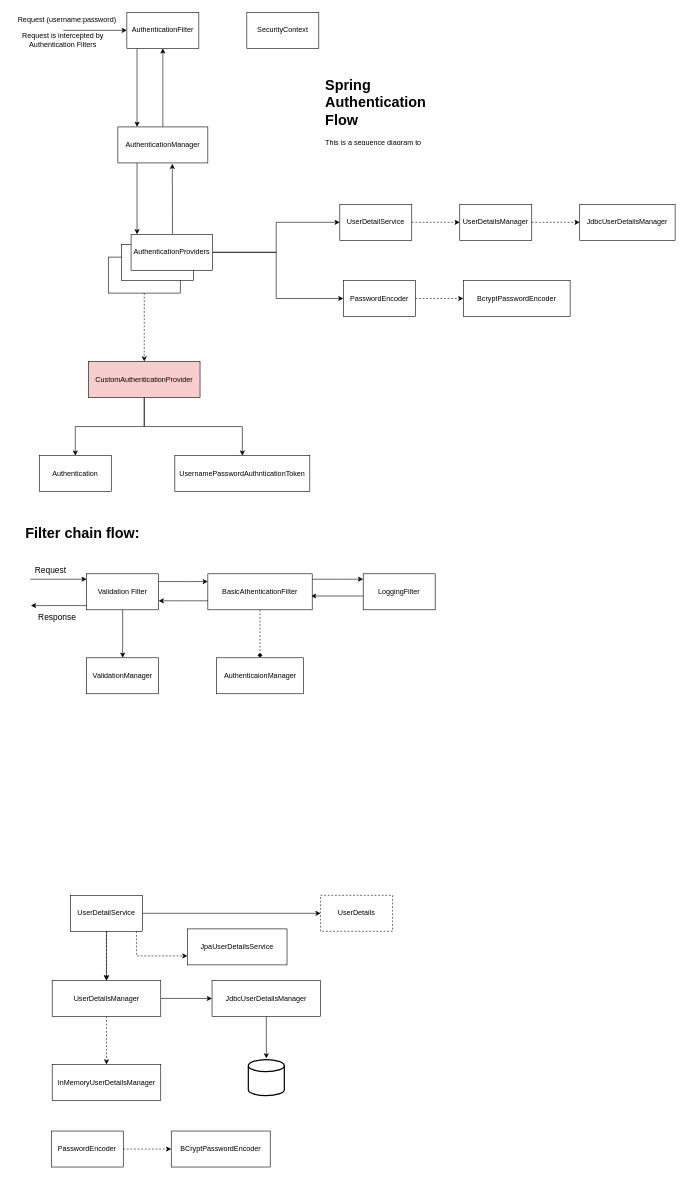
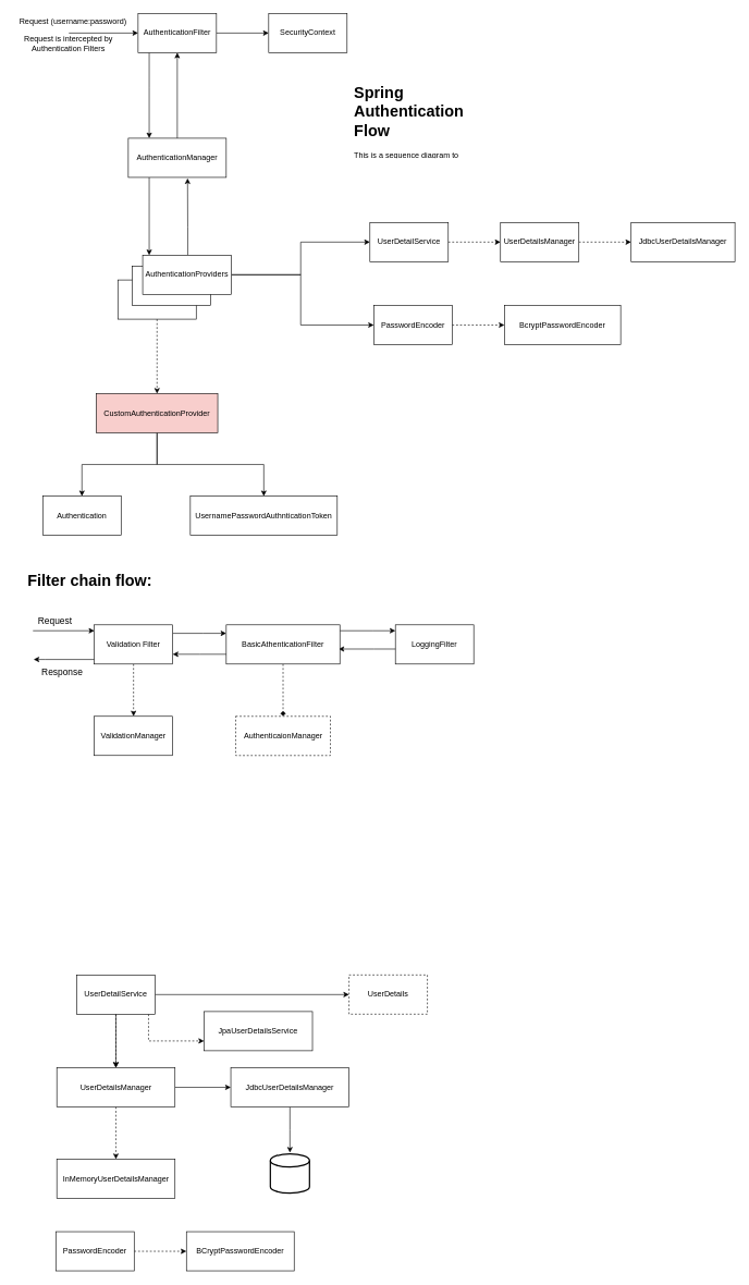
+ <mxCell id="4" value="" style="edgeStyle=orthogonalEdgeStyle;rounded=0;orthogonalLoop=1;jettySize=auto;html=1;" parent="1" source="5" target="22" edge="1"><mxGeometry relative="1" as="geometry" /></mxCell>
- <mxCell id="53" value="" style="edgeStyle=orthogonalEdgeStyle;rounded=0;orthogonalLoop=1;jettySize=auto;html=1;fontSize=12;dashed=0;" parent="1" source="54" target="60" edge="1"><mxGeometry relative="1" as="geometry" /></mxCell>
+ <mxCell id="53" value="" style="edgeStyle=orthogonalEdgeStyle;rounded=0;orthogonalLoop=1;jettySize=auto;html=1;fontSize=12;dashed=1" parent="1" source="54" target="60" edge="1"><mxGeometry relative="1" as="geometry" /></mxCell>
- <mxCell id="61" value="AuthenticaionManager" style="whiteSpace=wrap;html=1;rounded=0;" parent="1" vertex="1"><mxGeometry x="360.5" y="1096" width="145" height="60" as="geometry" /></mxCell>
+ <mxCell id="61" value="AuthenticaionManager" style="whiteSpace=wrap;html=1;rounded=0;dashed=1;" parent="1" vertex="1"><mxGeometry x="360.5" y="1096" width="145" height="60" as="geometry" /></mxCell>
